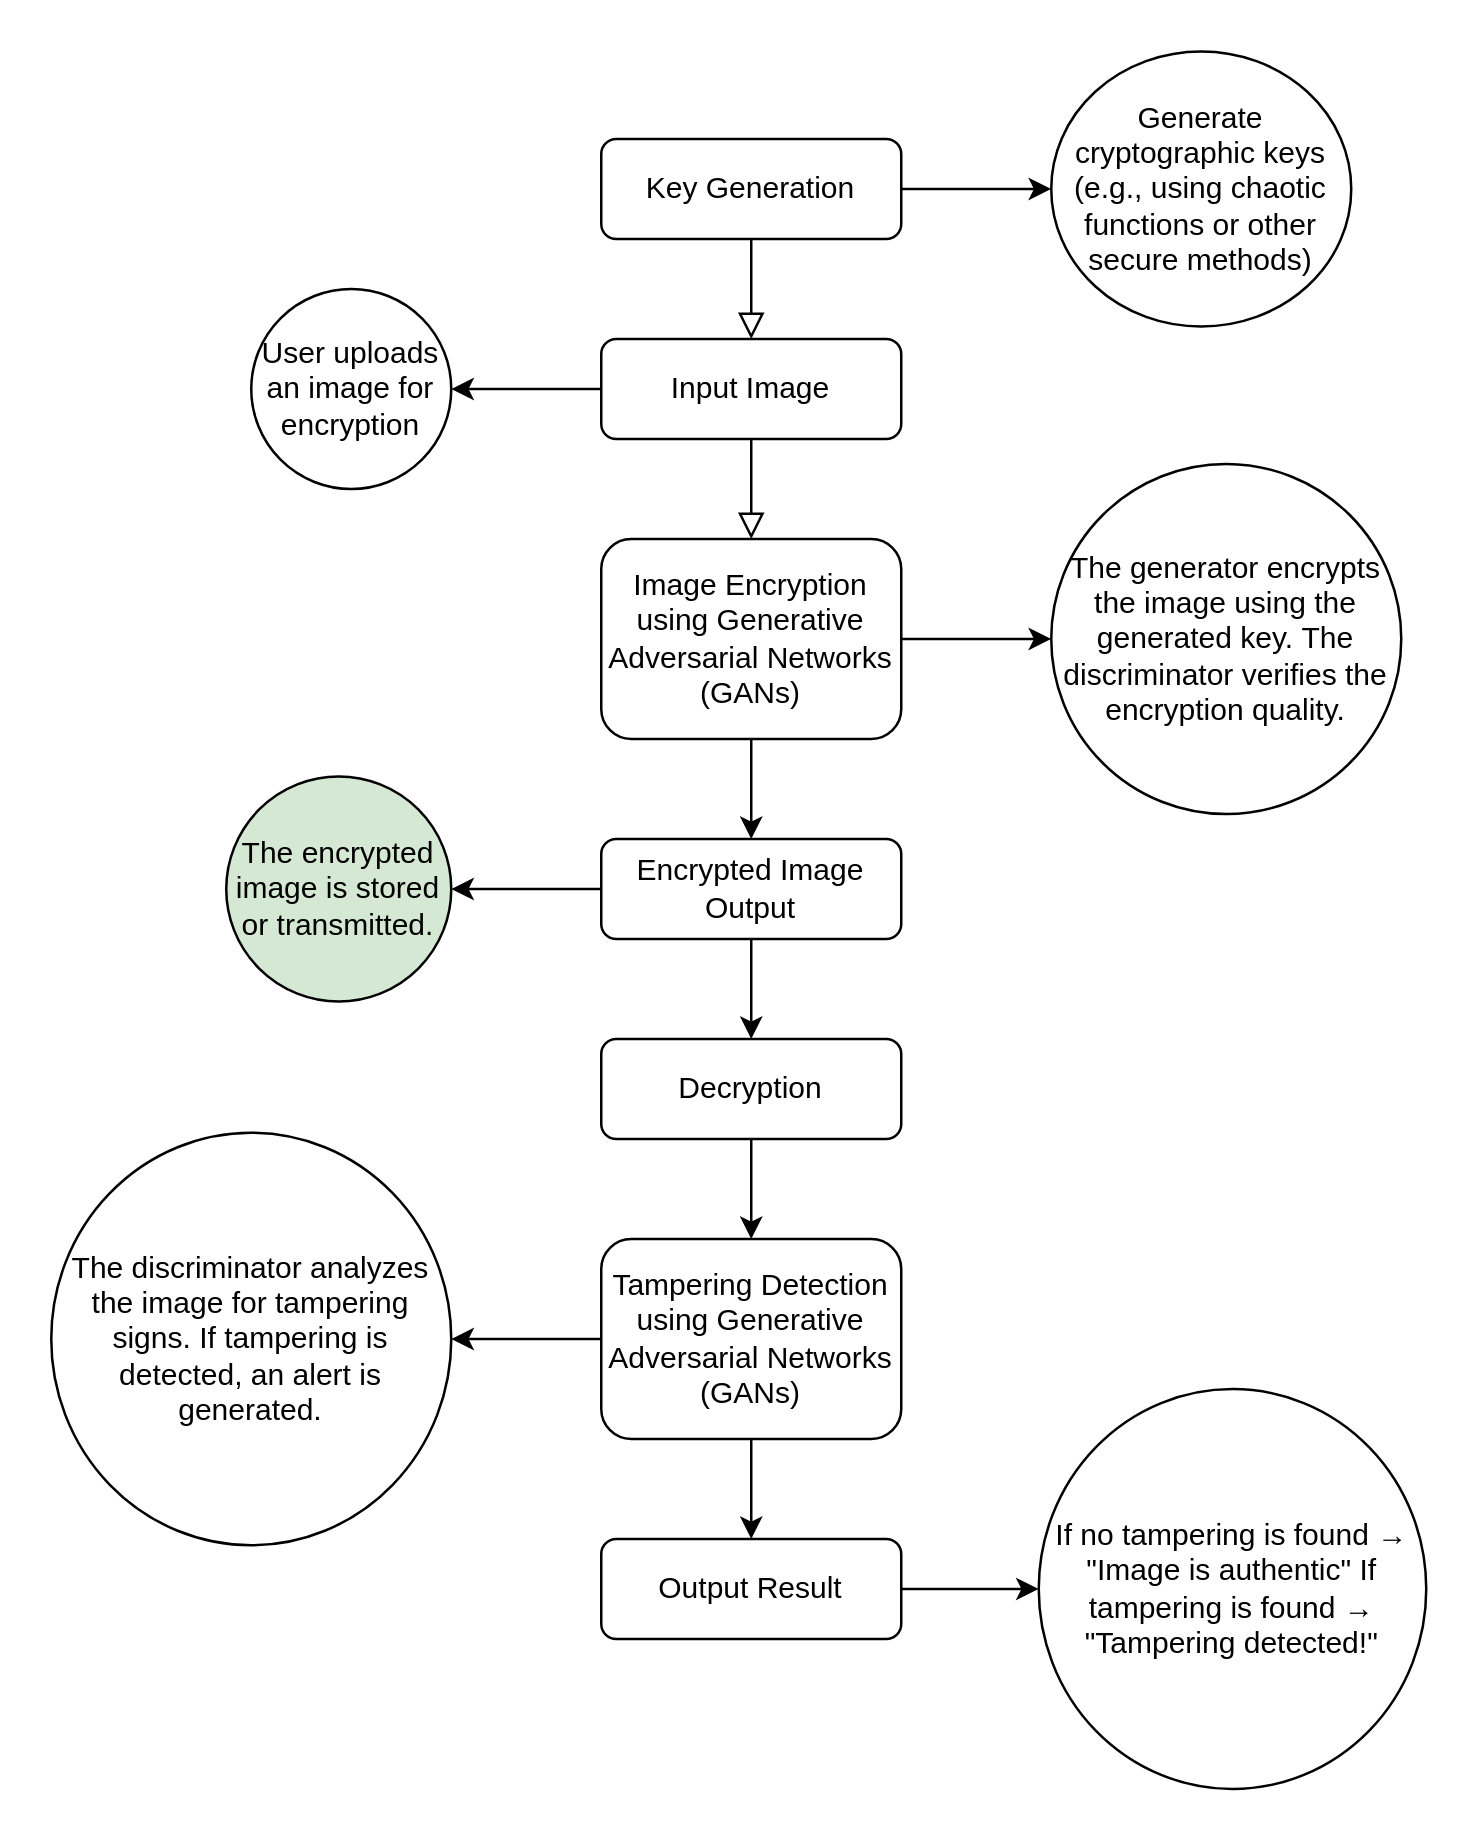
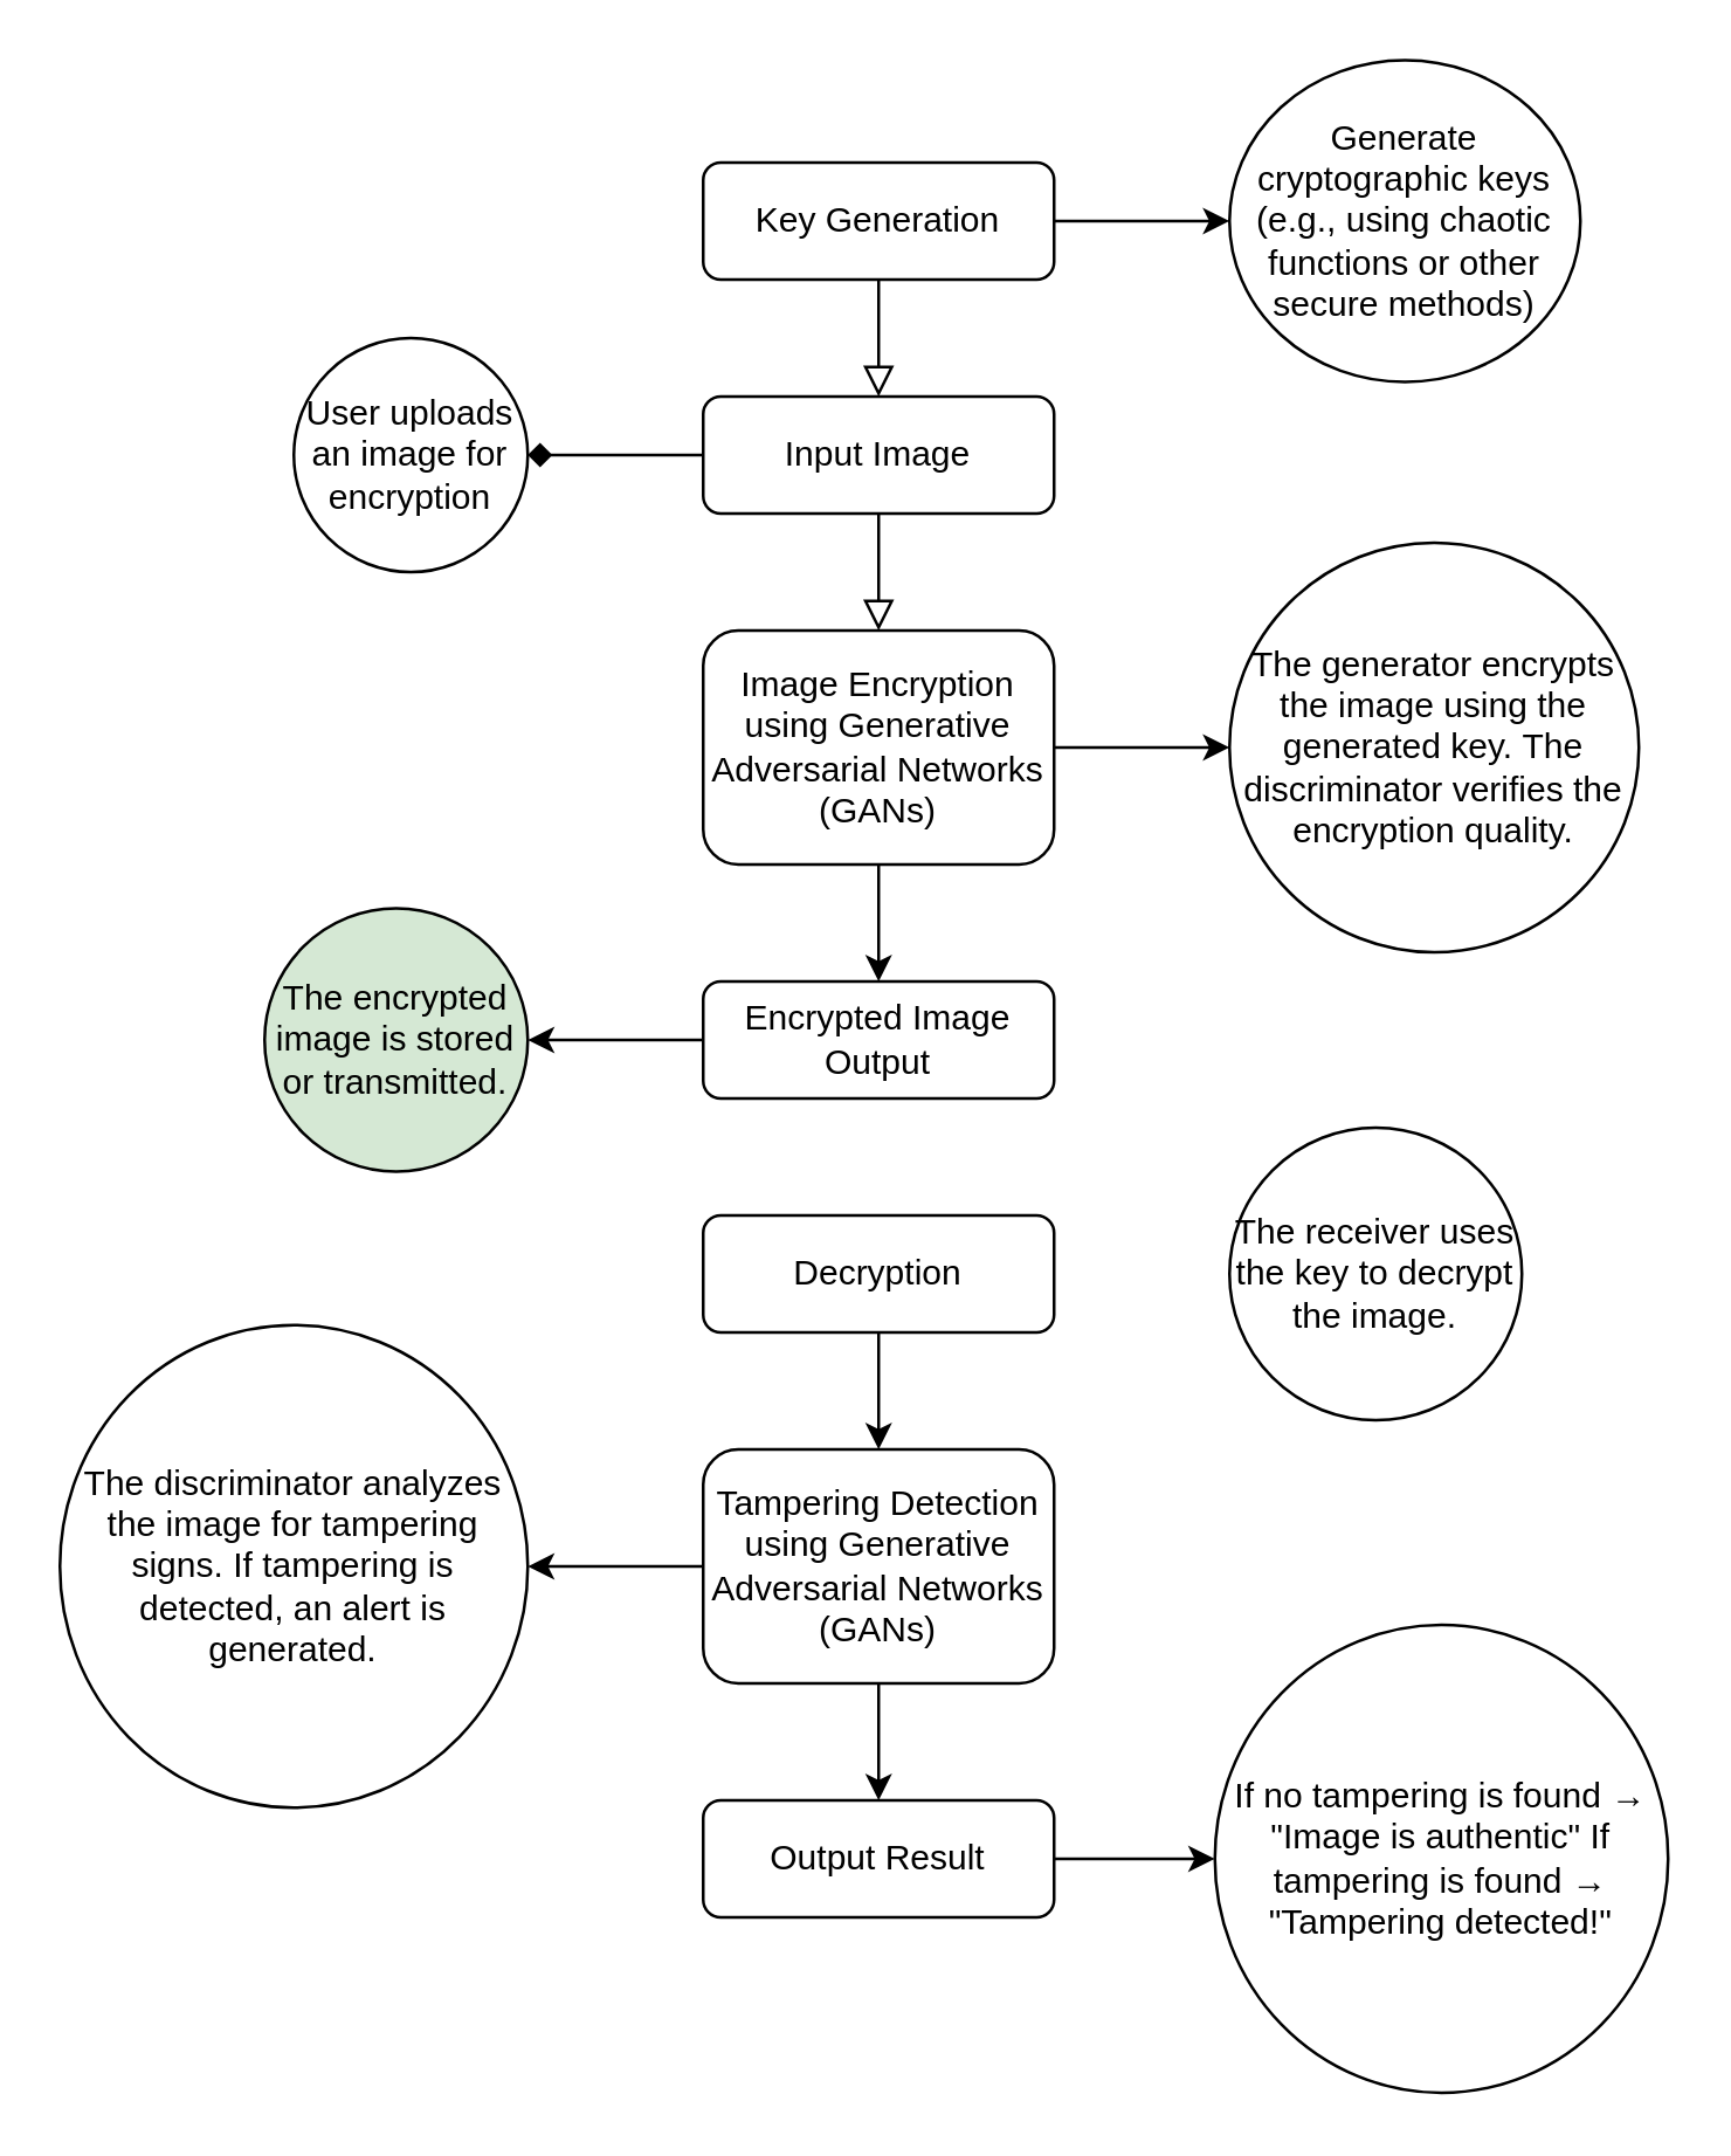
- <mxCell id="5" value="" style="edgeStyle=orthogonalEdgeStyle;rounded=0;orthogonalLoop=1;jettySize=auto;html=1;" edge="1" parent="1" source="6" target="22"><mxGeometry relative="1" as="geometry" /></mxCell>
+ <mxCell id="5" value="" style="edgeStyle=orthogonalEdgeStyle;rounded=0;orthogonalLoop=1;jettySize=auto;html=1;endArrow=diamond;" edge="1" parent="1" source="6" target="22"><mxGeometry relative="1" as="geometry" /></mxCell>
- <mxCell id="11" value="" style="edgeStyle=orthogonalEdgeStyle;rounded=0;orthogonalLoop=1;jettySize=auto;html=1;" edge="1" parent="1" source="13" target="15"><mxGeometry relative="1" as="geometry" /></mxCell>
+ <mxCell id="25" value="The receiver uses the key to decrypt the image." style="ellipse;whiteSpace=wrap;html=1;rounded=1;" vertex="1" parent="1"><mxGeometry x="420" y="385" width="100" height="100" as="geometry" /></mxCell>
